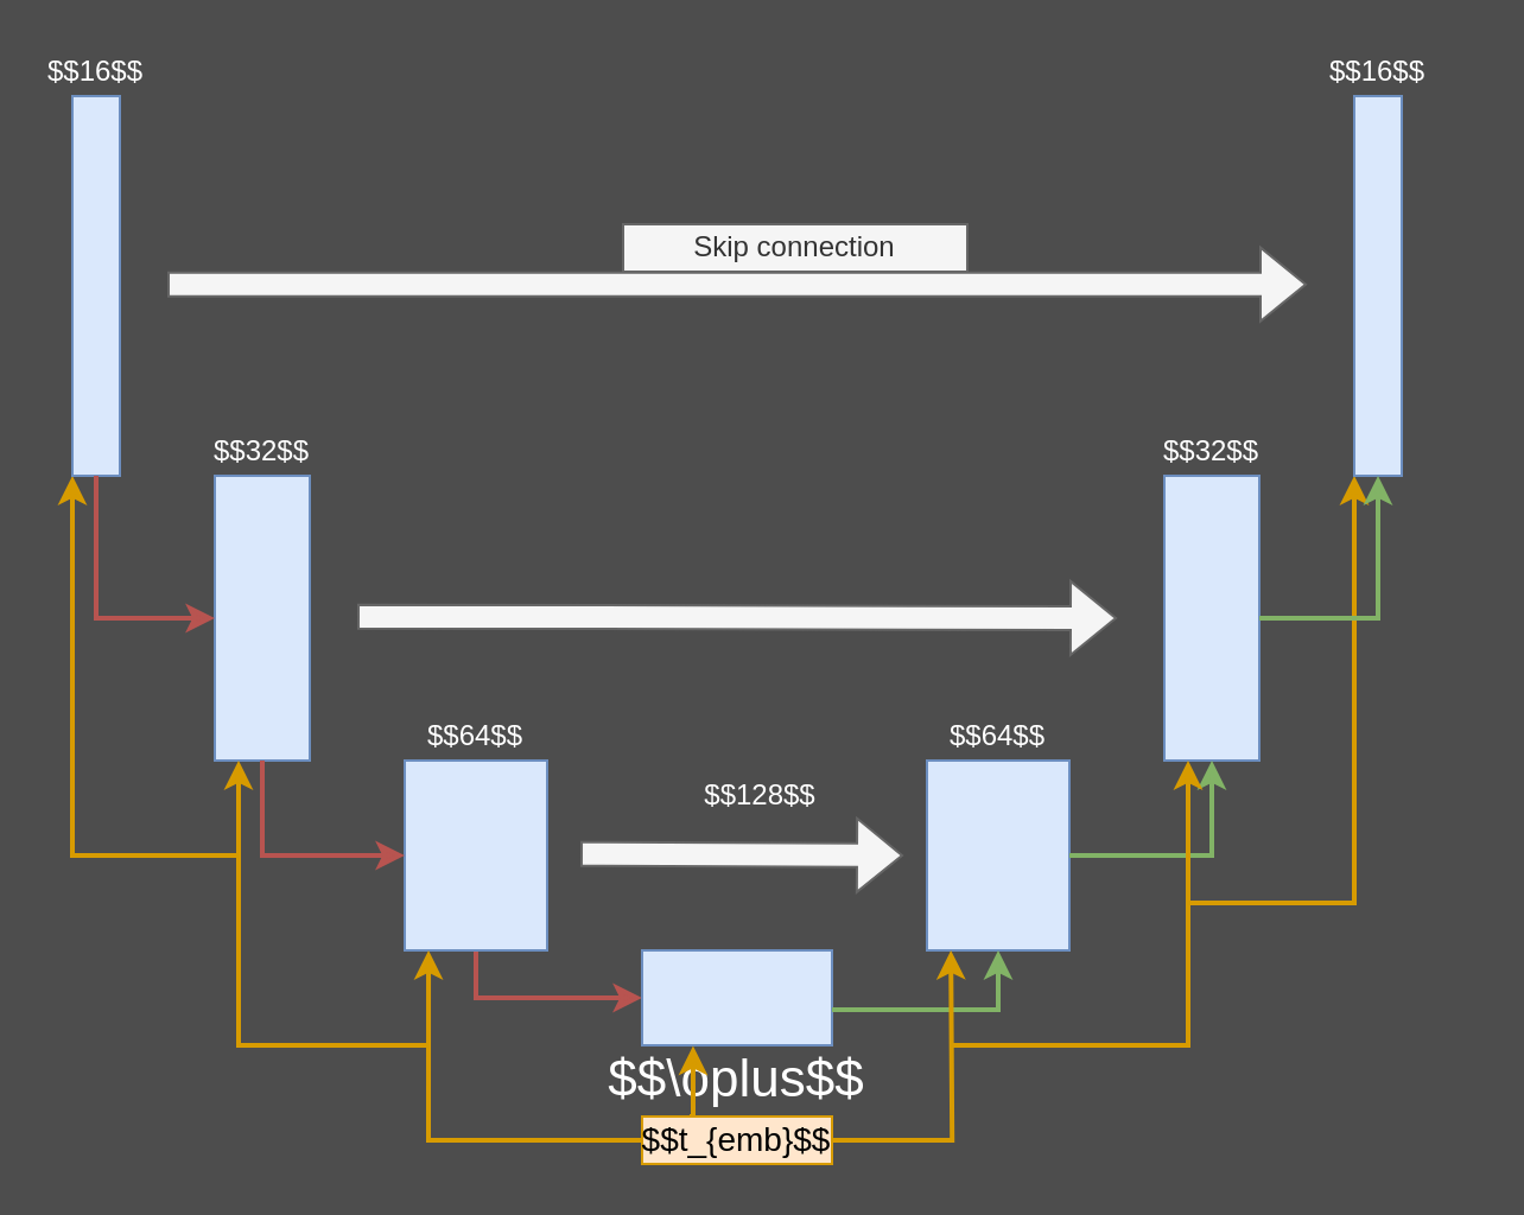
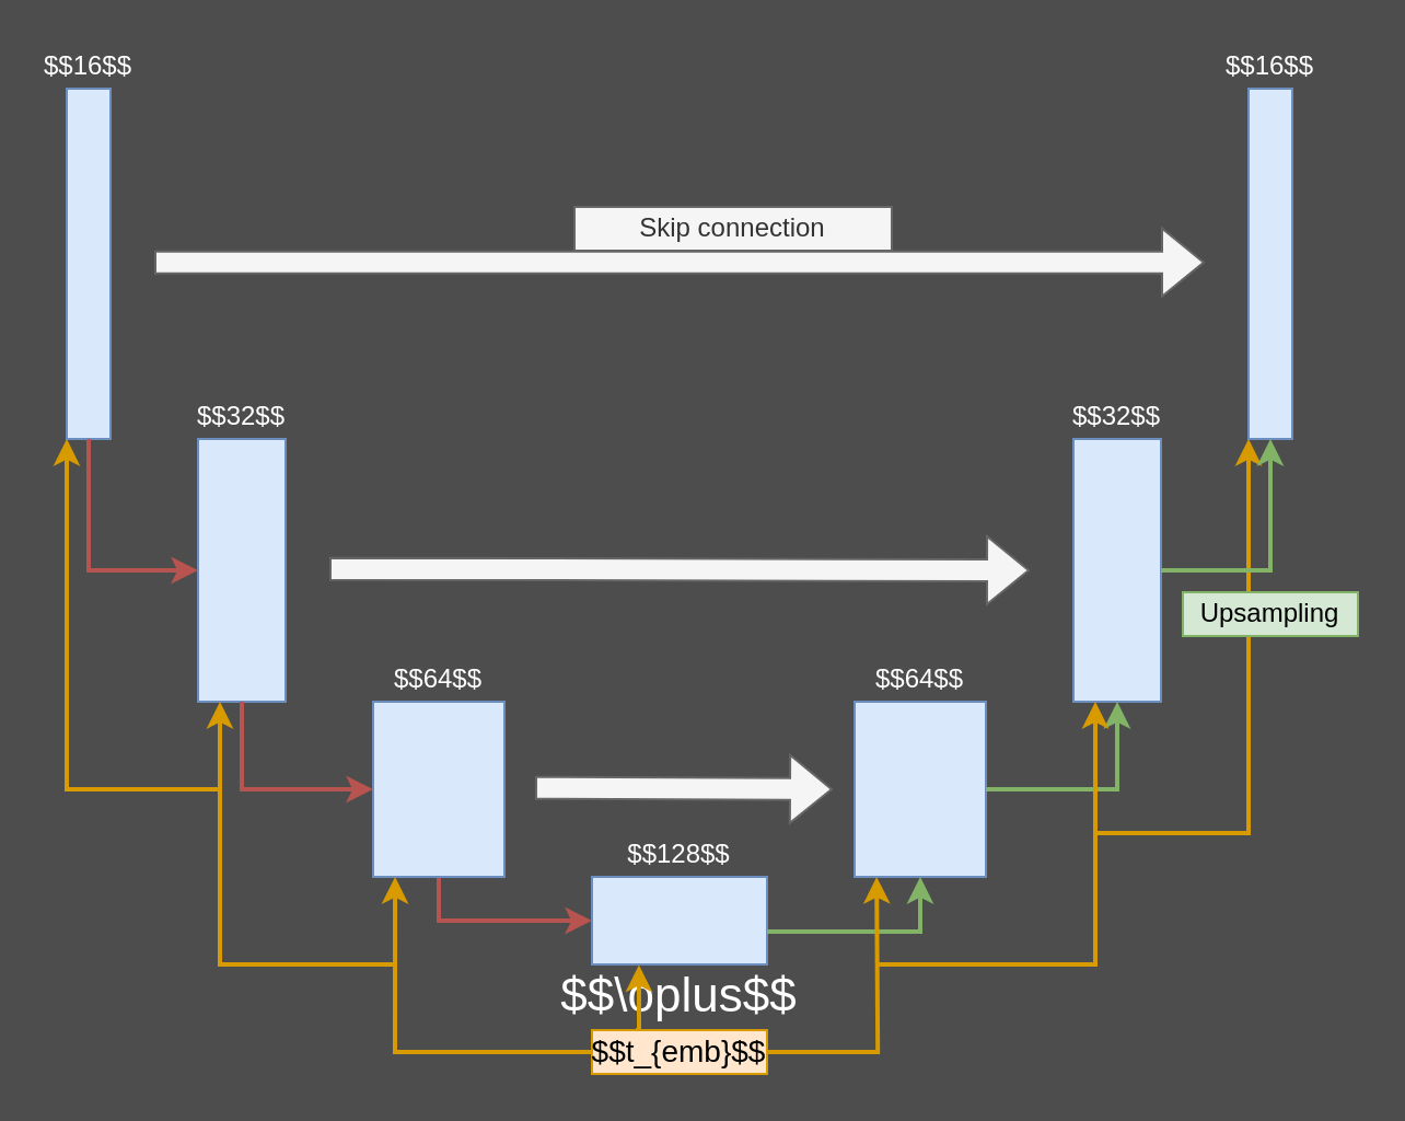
+ <mxCell id="28" value="Upsampling" style="text;html=1;strokeColor=#82b366;fillColor=#d5e8d4;align=center;verticalAlign=middle;whiteSpace=wrap;rounded=0;" vertex="1" parent="1"><mxGeometry x="540" y="270" width="80" height="20" as="geometry" /></mxCell>
- <mxCell id="26" value="$$128$$" style="text;html=1;strokeColor=none;fillColor=none;align=center;verticalAlign=middle;whiteSpace=wrap;rounded=0;fontColor=#FFFFFF;" vertex="1" parent="1"><mxGeometry x="300" y="325" width="40" height="20" as="geometry" /></mxCell>
+ <mxCell id="26" value="$$128$$" style="text;html=1;strokeColor=none;fillColor=none;align=center;verticalAlign=middle;whiteSpace=wrap;rounded=0;fontColor=#FFFFFF;" vertex="1" parent="1"><mxGeometry x="290" y="380" width="40" height="20" as="geometry" /></mxCell>
